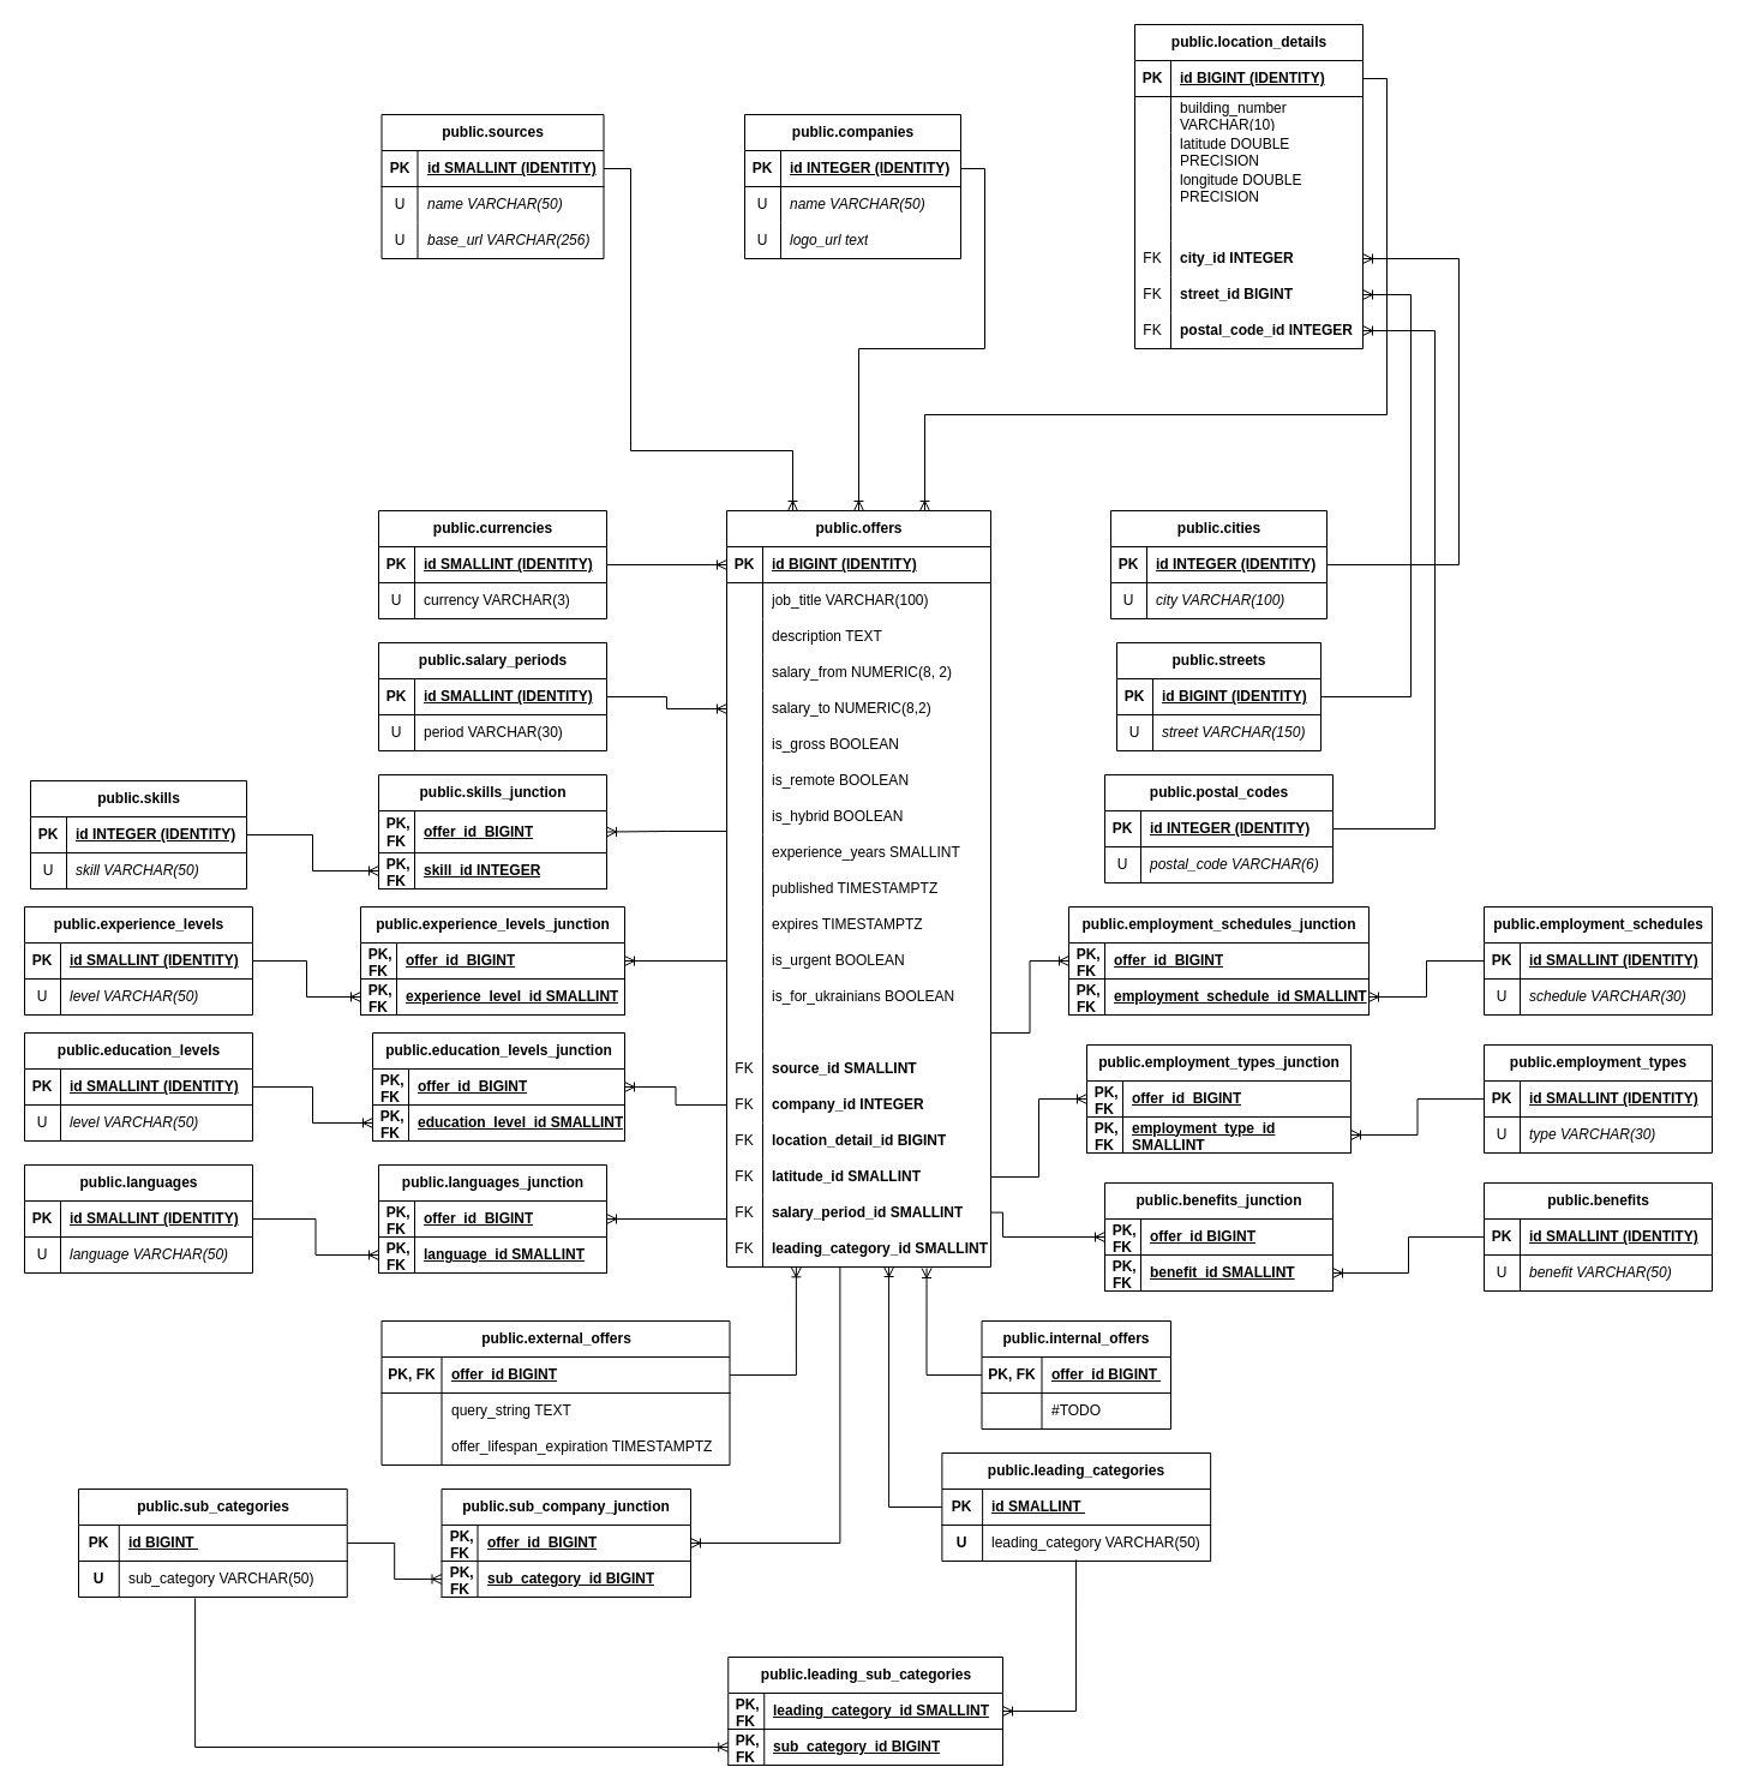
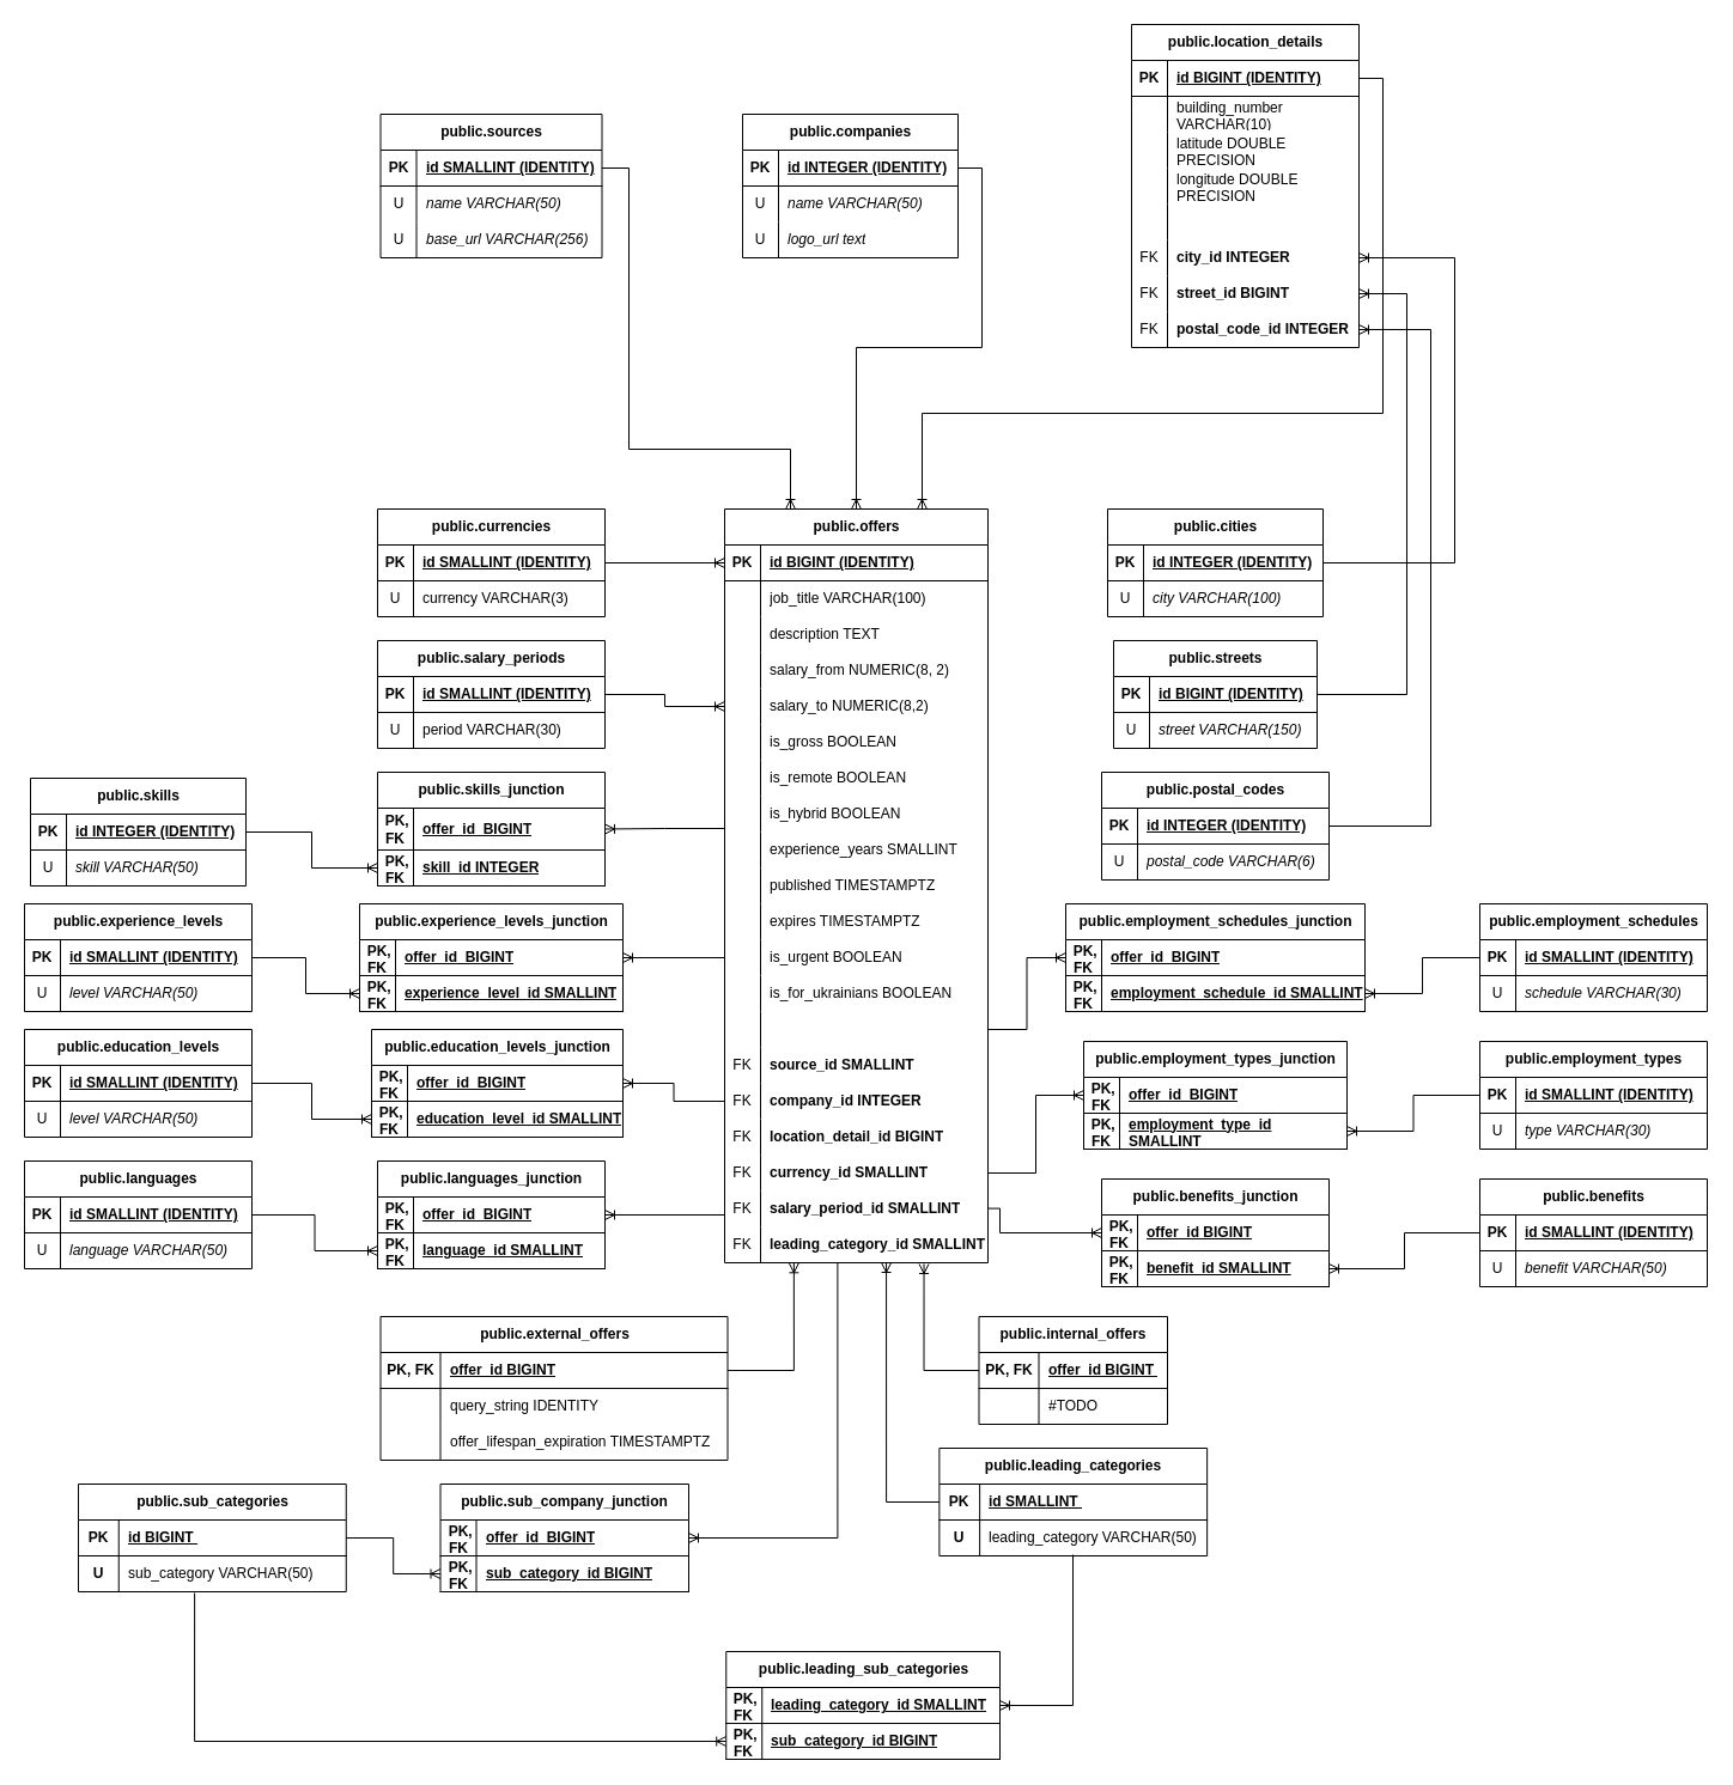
- <mxCell id="56" value="latitude_id SMALLINT" style="shape=partialRectangle;connectable=0;fillColor=none;top=0;left=0;bottom=0;right=0;align=left;spacingLeft=6;overflow=hidden;whiteSpace=wrap;html=1;fontStyle=1" parent="54" vertex="1"><mxGeometry x="30" width="190" height="30" as="geometry"><mxRectangle width="190" height="30" as="alternateBounds" /></mxGeometry></mxCell>
+ <mxCell id="56" value="currency_id SMALLINT" style="shape=partialRectangle;connectable=0;fillColor=none;top=0;left=0;bottom=0;right=0;align=left;spacingLeft=6;overflow=hidden;whiteSpace=wrap;html=1;fontStyle=1" parent="54" vertex="1"><mxGeometry x="30" width="190" height="30" as="geometry"><mxRectangle width="190" height="30" as="alternateBounds" /></mxGeometry></mxCell>
- <mxCell id="145" value="query_string TEXT" style="shape=partialRectangle;connectable=0;fillColor=none;top=0;left=0;bottom=0;right=0;align=left;spacingLeft=6;overflow=hidden;whiteSpace=wrap;html=1;" parent="143" vertex="1"><mxGeometry x="50" width="240" height="30" as="geometry"><mxRectangle width="240" height="30" as="alternateBounds" /></mxGeometry></mxCell>
+ <mxCell id="145" value="query_string IDENTITY" style="shape=partialRectangle;connectable=0;fillColor=none;top=0;left=0;bottom=0;right=0;align=left;spacingLeft=6;overflow=hidden;whiteSpace=wrap;html=1;" parent="143" vertex="1"><mxGeometry x="50" width="240" height="30" as="geometry"><mxRectangle width="240" height="30" as="alternateBounds" /></mxGeometry></mxCell>
